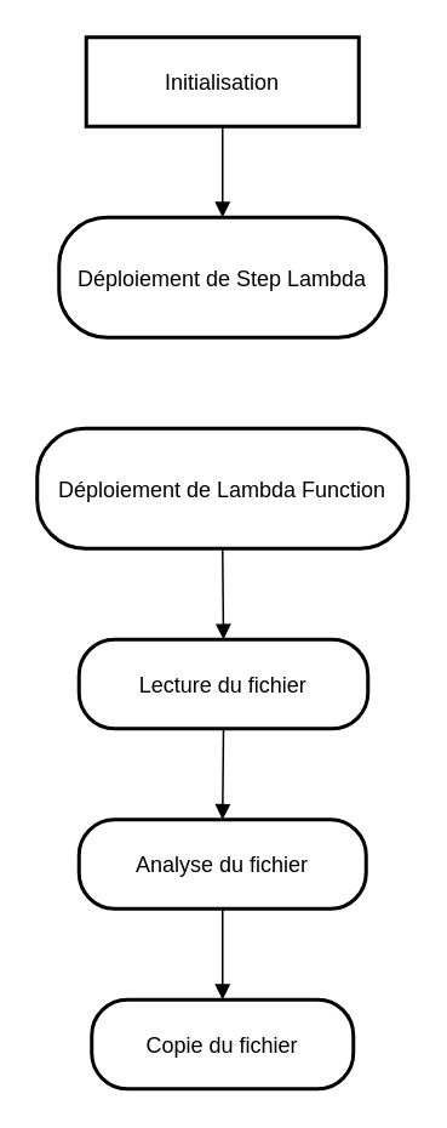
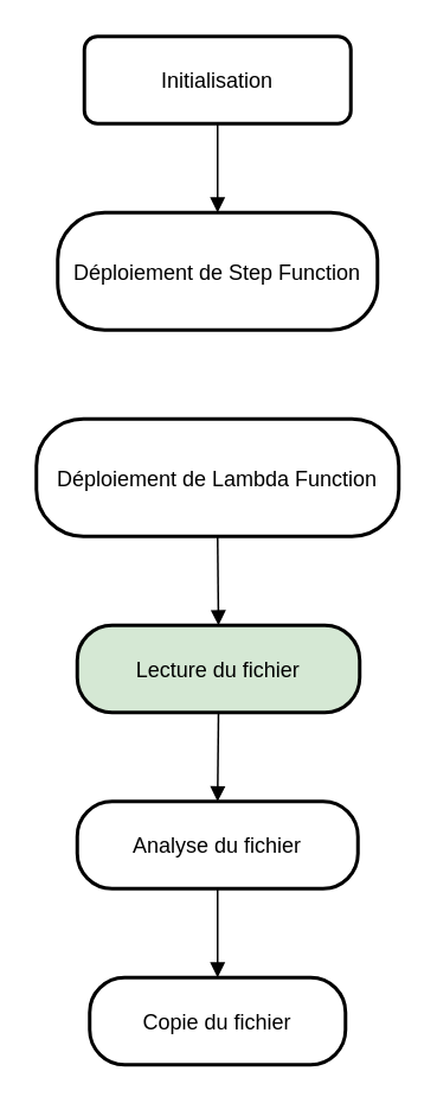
- <mxCell id="2" value="Initialisation" style="whiteSpace=wrap;strokeWidth=2;" vertex="1" parent="1"><mxGeometry x="47" y="20" width="150" height="49" as="geometry" /></mxCell>
+ <mxCell id="2" value="Initialisation" style="whiteSpace=wrap;strokeWidth=2;rounded=1;" vertex="1" parent="1"><mxGeometry x="47" y="20" width="150" height="49" as="geometry" /></mxCell>
- <mxCell id="3" value="Déploiement de Step Lambda" style="rounded=1;arcSize=40;strokeWidth=2" vertex="1" parent="1"><mxGeometry x="32" y="119" width="180" height="66" as="geometry" /></mxCell>
+ <mxCell id="3" value="Déploiement de Step Function" style="rounded=1;arcSize=40;strokeWidth=2" vertex="1" parent="1"><mxGeometry x="32" y="119" width="180" height="66" as="geometry" /></mxCell>
- <mxCell id="5" value="Lecture du fichier" style="rounded=1;arcSize=40;strokeWidth=2" vertex="1" parent="1"><mxGeometry x="43" y="351" width="159" height="49" as="geometry" /></mxCell>
+ <mxCell id="5" value="Lecture du fichier" style="rounded=1;arcSize=40;strokeWidth=2;fillColor=#d5e8d4;" vertex="1" parent="1"><mxGeometry x="43" y="351" width="159" height="49" as="geometry" /></mxCell>
